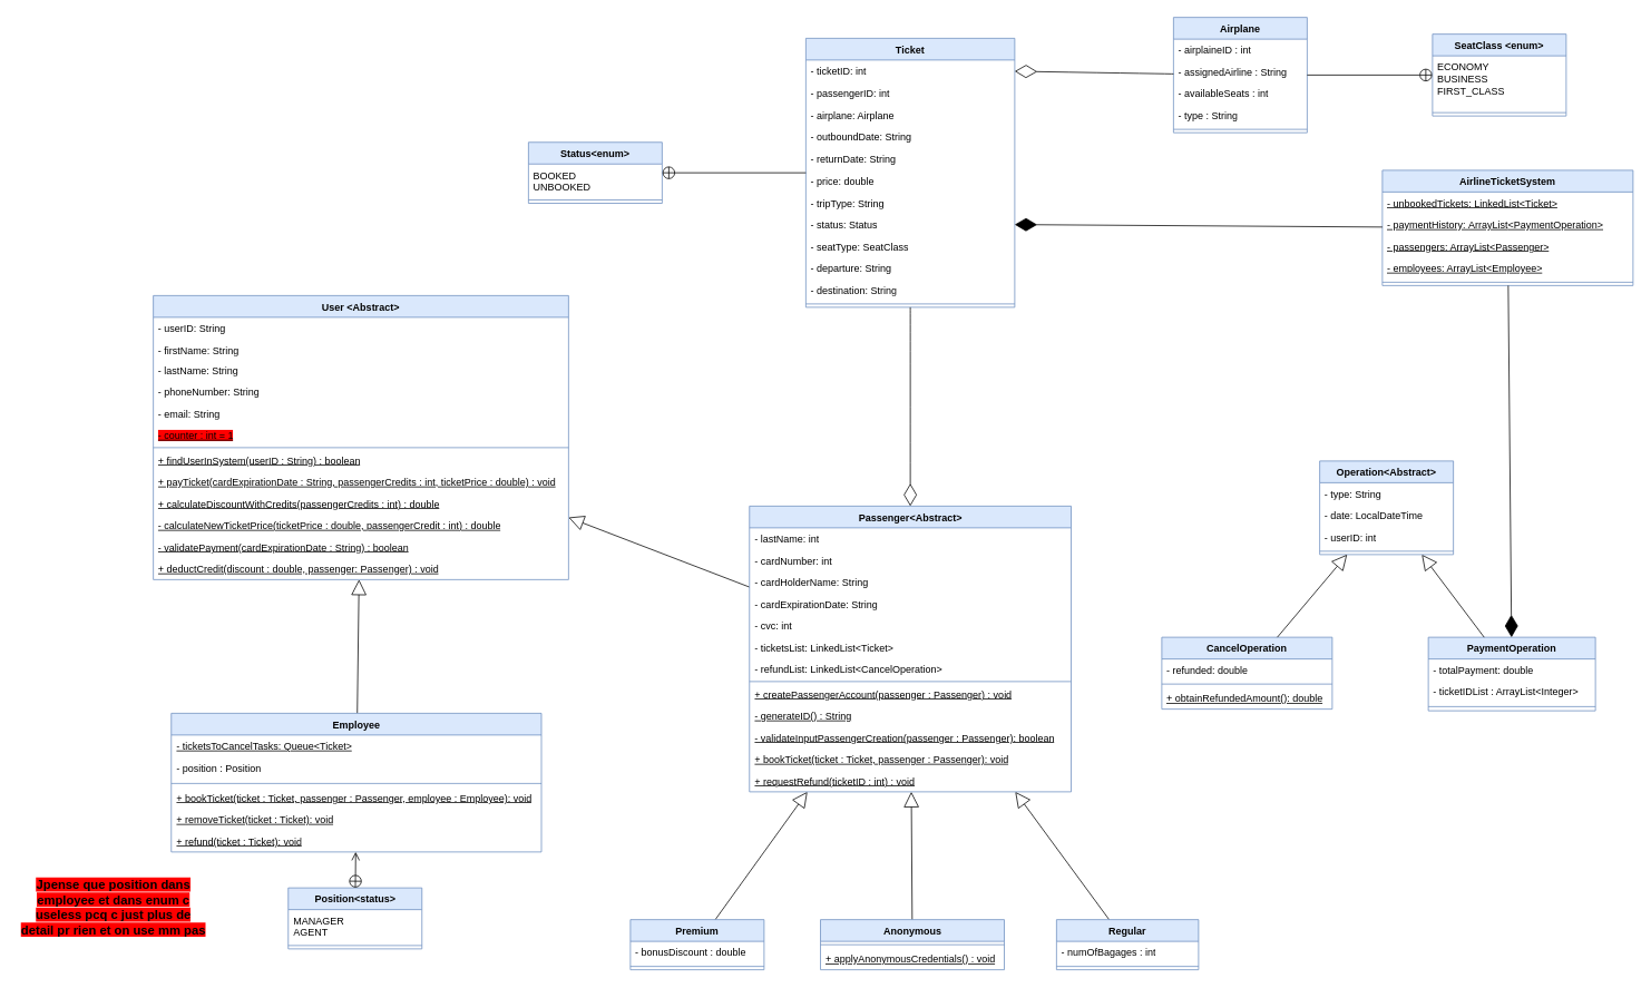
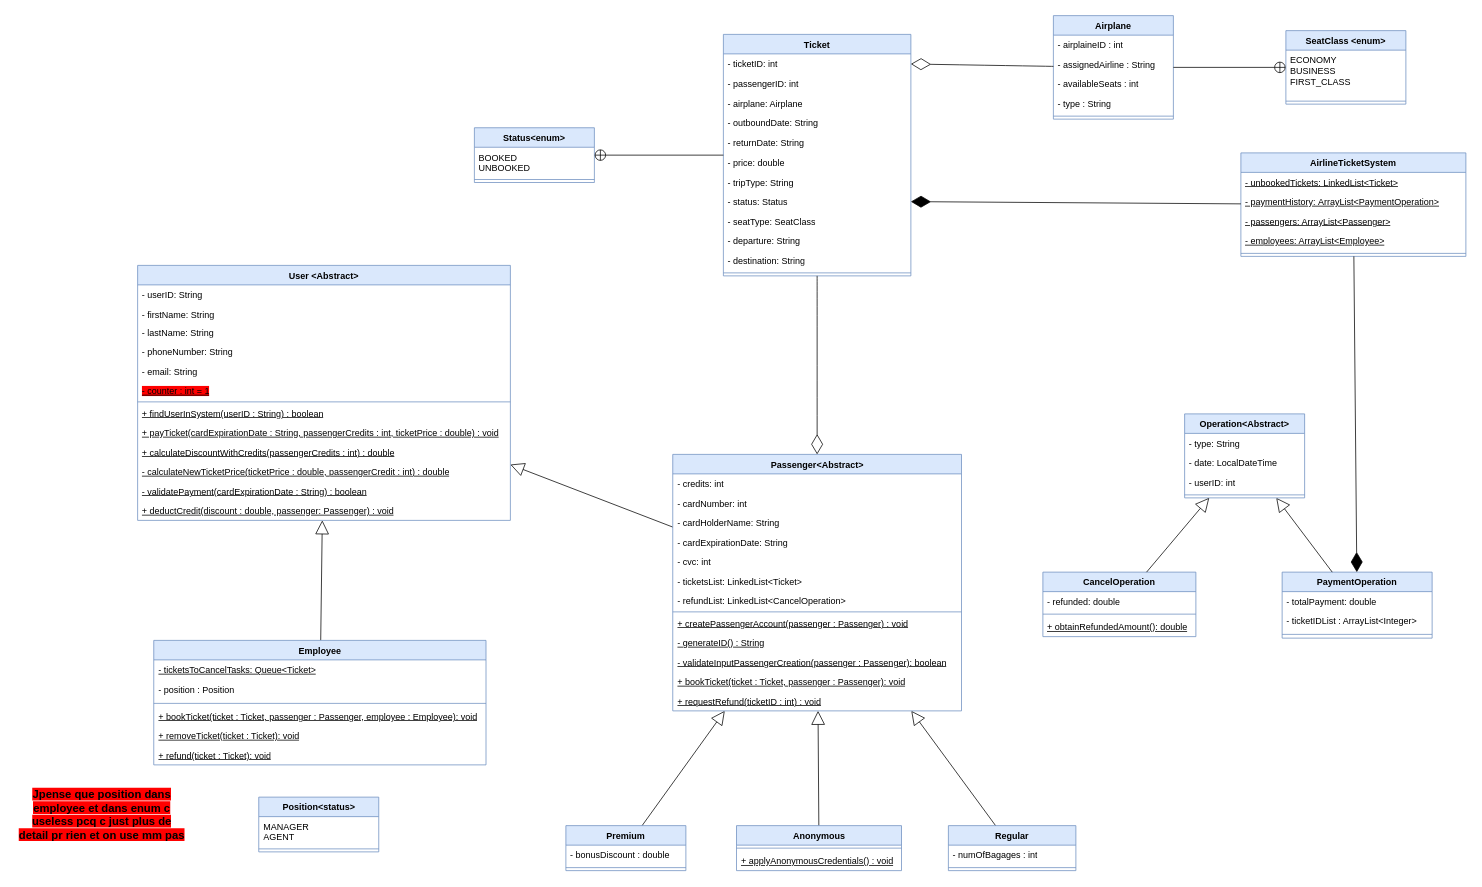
- <mxCell id="58" value="- lastName: int" style="text;strokeColor=none;fillColor=none;align=left;verticalAlign=top;spacingLeft=4;spacingRight=4;overflow=hidden;rotatable=0;points=[[0,0.5],[1,0.5]];portConstraint=eastwest;whiteSpace=wrap;html=1;" parent="57" vertex="1"><mxGeometry y="26" width="385" height="26" as="geometry" /></mxCell>
+ <mxCell id="58" value="- credits: int" style="text;strokeColor=none;fillColor=none;align=left;verticalAlign=top;spacingLeft=4;spacingRight=4;overflow=hidden;rotatable=0;points=[[0,0.5],[1,0.5]];portConstraint=eastwest;whiteSpace=wrap;html=1;" parent="57" vertex="1"><mxGeometry y="26" width="385" height="26" as="geometry" /></mxCell>
- <mxCell id="102" value="" style="endArrow=open;startArrow=circlePlus;endFill=0;startFill=0;endSize=8;html=1;rounded=0;" parent="1" source="99" target="50" edge="1"><mxGeometry width="160" relative="1" as="geometry"><mxPoint x="2" y="1206" as="sourcePoint" /><mxPoint x="423.931" y="971" as="targetPoint" /></mxGeometry></mxCell>
